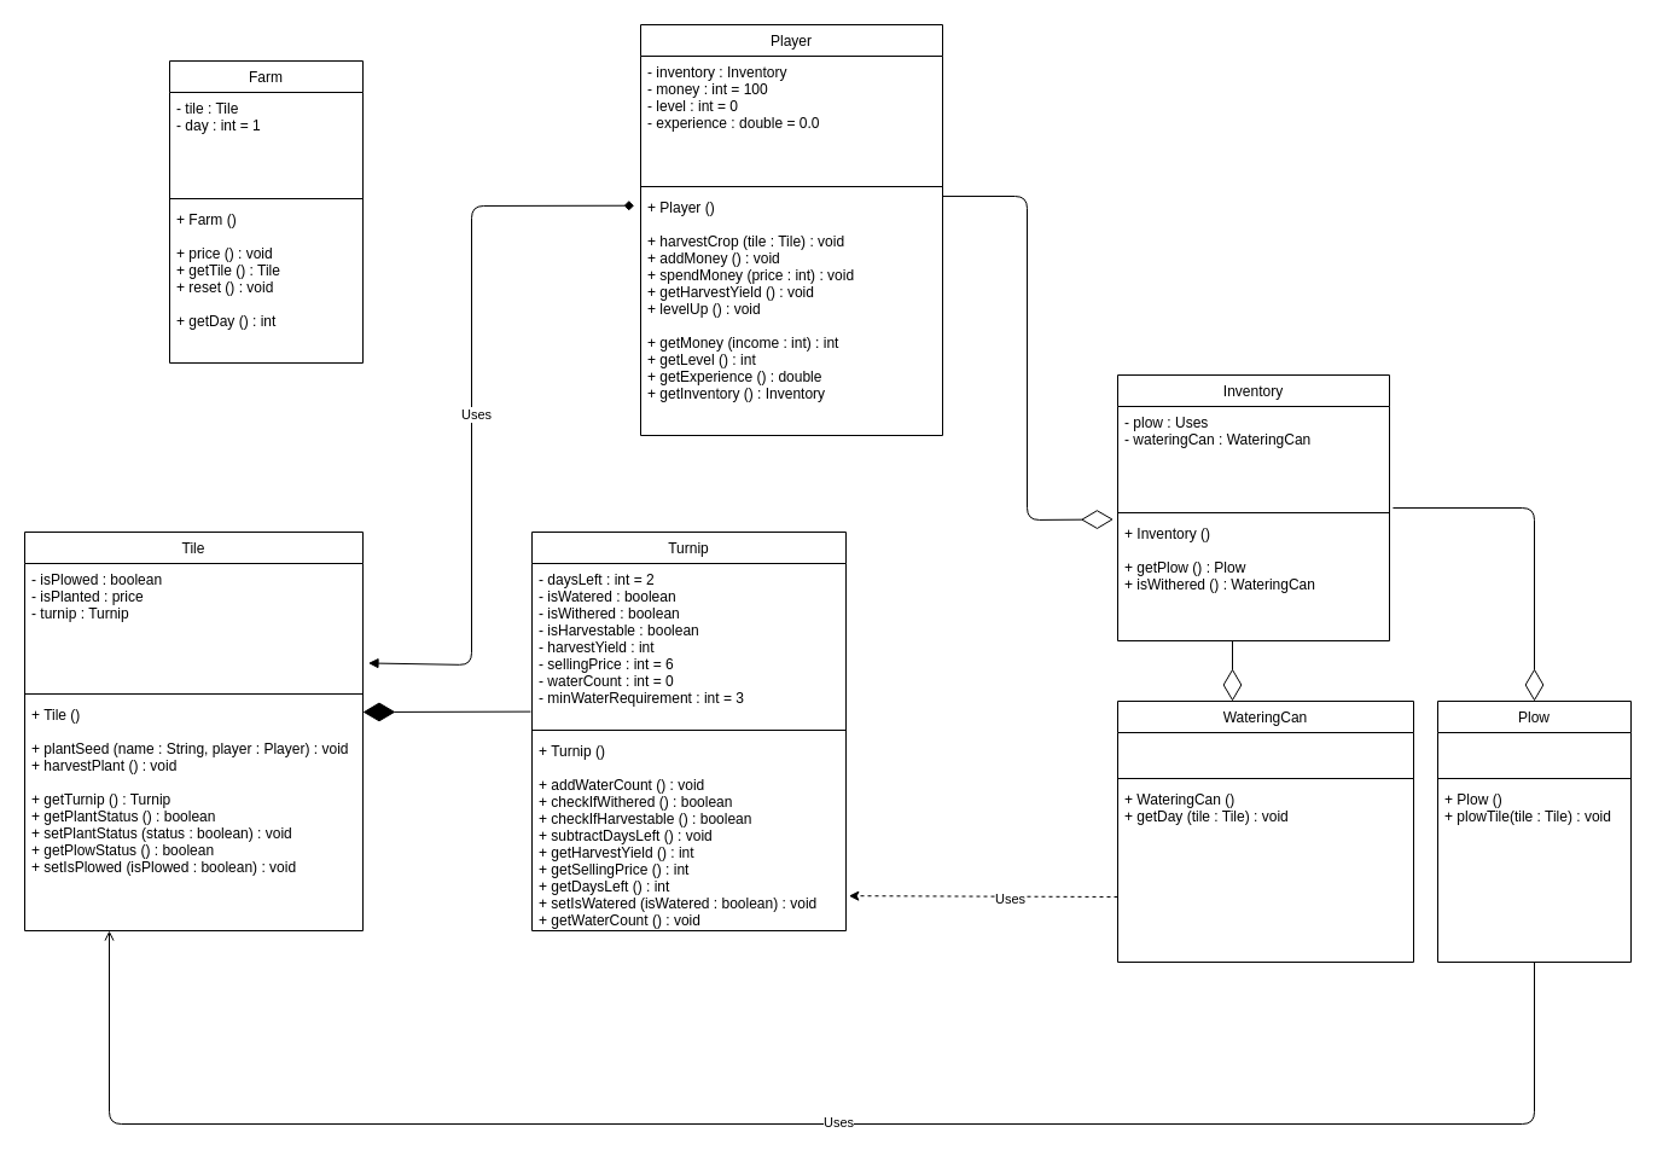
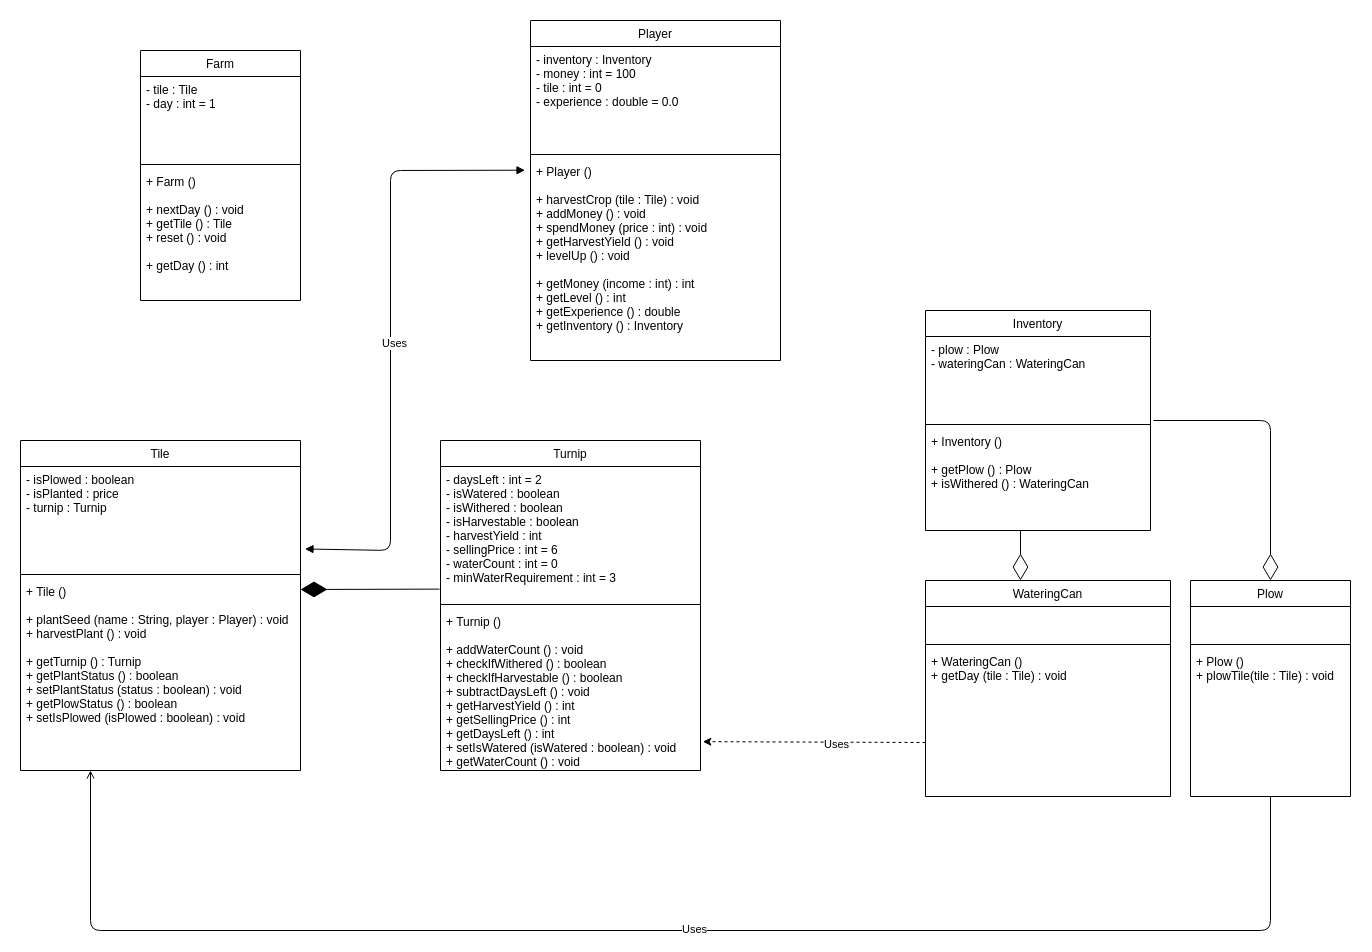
- <mxCell id="3" value="- inventory : Inventory&#10;- money : int = 100&#10;- level : int = 0&#10;- experience : double = 0.0&#10;" style="text;align=left;verticalAlign=top;spacingLeft=4;spacingRight=4;overflow=hidden;rotatable=0;points=[[0,0.5],[1,0.5]];portConstraint=eastwest;" parent="2" vertex="1"><mxGeometry y="26" width="250" height="104" as="geometry" /></mxCell>
+ <mxCell id="3" value="- inventory : Inventory&#10;- money : int = 100&#10;- tile : int = 0&#10;- experience : double = 0.0&#10;" style="text;align=left;verticalAlign=top;spacingLeft=4;spacingRight=4;overflow=hidden;rotatable=0;points=[[0,0.5],[1,0.5]];portConstraint=eastwest;" parent="2" vertex="1"><mxGeometry y="26" width="250" height="104" as="geometry" /></mxCell>
- <mxCell id="38" value="" style="endArrow=diamond;startArrow=block;endFill=1;startFill=1;html=1;entryX=-0.022;entryY=0.058;entryDx=0;entryDy=0;entryPerimeter=0;exitX=1.016;exitY=0.793;exitDx=0;exitDy=0;exitPerimeter=0;" parent="1" source="15" target="5" edge="1"><mxGeometry width="160" relative="1" as="geometry"><mxPoint x="315" y="270" as="sourcePoint" /><mxPoint x="475" y="270" as="targetPoint" /><Array as="points"><mxPoint x="390" y="550" /><mxPoint x="390" y="170" /></Array></mxGeometry></mxCell>
+ <mxCell id="38" value="" style="endArrow=block;startArrow=block;endFill=1;startFill=1;html=1;entryX=-0.022;entryY=0.058;entryDx=0;entryDy=0;entryPerimeter=0;exitX=1.016;exitY=0.793;exitDx=0;exitDy=0;exitPerimeter=0;" parent="1" source="15" target="5" edge="1"><mxGeometry width="160" relative="1" as="geometry"><mxPoint x="315" y="270" as="sourcePoint" /><mxPoint x="475" y="270" as="targetPoint" /><Array as="points"><mxPoint x="390" y="550" /><mxPoint x="390" y="170" /></Array></mxGeometry></mxCell>
- <mxCell id="9" value="+ Farm ()&#10;&#10;+ price () : void&#10;+ getTile () : Tile&#10;+ reset () : void&#10;&#10;+ getDay () : int &#10;&#10;&#10;&#10;&#10; " style="text;align=left;verticalAlign=top;spacingLeft=4;spacingRight=4;overflow=hidden;rotatable=0;points=[[0,0.5],[1,0.5]];portConstraint=eastwest;" parent="6" vertex="1"><mxGeometry y="118" width="160" height="132" as="geometry" /></mxCell>
+ <mxCell id="9" value="+ Farm ()&#10;&#10;+ nextDay () : void&#10;+ getTile () : Tile&#10;+ reset () : void&#10;&#10;+ getDay () : int &#10;&#10;&#10;&#10;&#10; " style="text;align=left;verticalAlign=top;spacingLeft=4;spacingRight=4;overflow=hidden;rotatable=0;points=[[0,0.5],[1,0.5]];portConstraint=eastwest;" parent="6" vertex="1"><mxGeometry y="118" width="160" height="132" as="geometry" /></mxCell>
- <mxCell id="36" value="" style="endArrow=diamondThin;endFill=0;endSize=24;html=1;exitX=1.002;exitY=0.02;exitDx=0;exitDy=0;exitPerimeter=0;entryX=-0.016;entryY=0.018;entryDx=0;entryDy=0;entryPerimeter=0;" parent="1" source="5" target="25" edge="1"><mxGeometry width="160" relative="1" as="geometry"><mxPoint x="840.05" y="218" as="sourcePoint" /><mxPoint x="890" y="340" as="targetPoint" /><Array as="points"><mxPoint x="850" y="162" /><mxPoint x="850" y="430" /></Array></mxGeometry></mxCell>
- <mxCell id="23" value="- plow : Uses&#10;- wateringCan : WateringCan" style="text;align=left;verticalAlign=top;spacingLeft=4;spacingRight=4;overflow=hidden;rotatable=0;points=[[0,0.5],[1,0.5]];portConstraint=eastwest;" parent="22" vertex="1"><mxGeometry y="26" width="225" height="84" as="geometry" /></mxCell>
+ <mxCell id="23" value="- plow : Plow&#10;- wateringCan : WateringCan" style="text;align=left;verticalAlign=top;spacingLeft=4;spacingRight=4;overflow=hidden;rotatable=0;points=[[0,0.5],[1,0.5]];portConstraint=eastwest;" parent="22" vertex="1"><mxGeometry y="26" width="225" height="84" as="geometry" /></mxCell>
